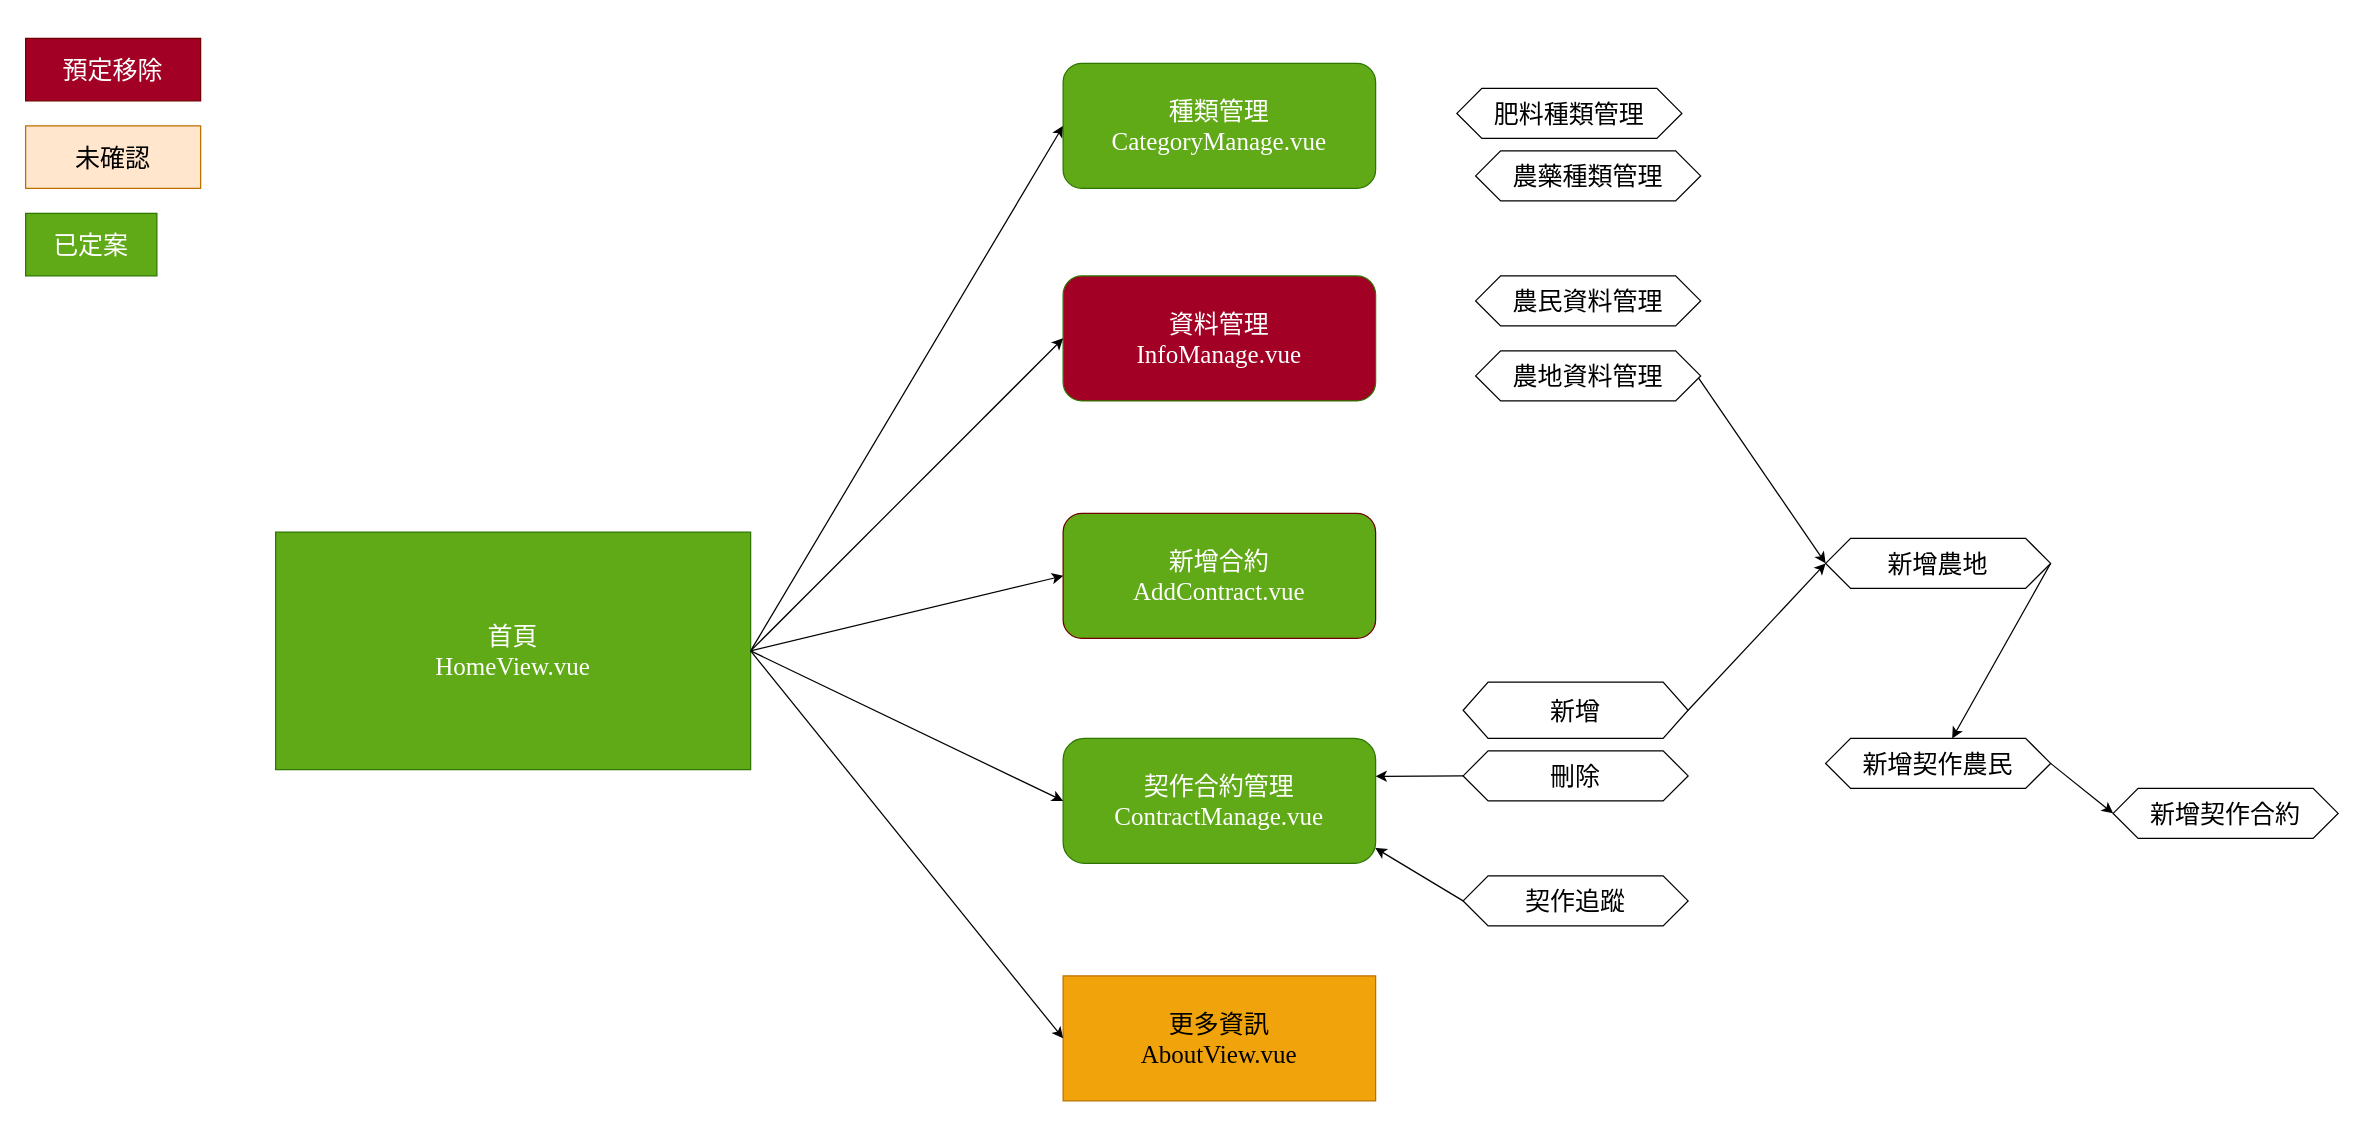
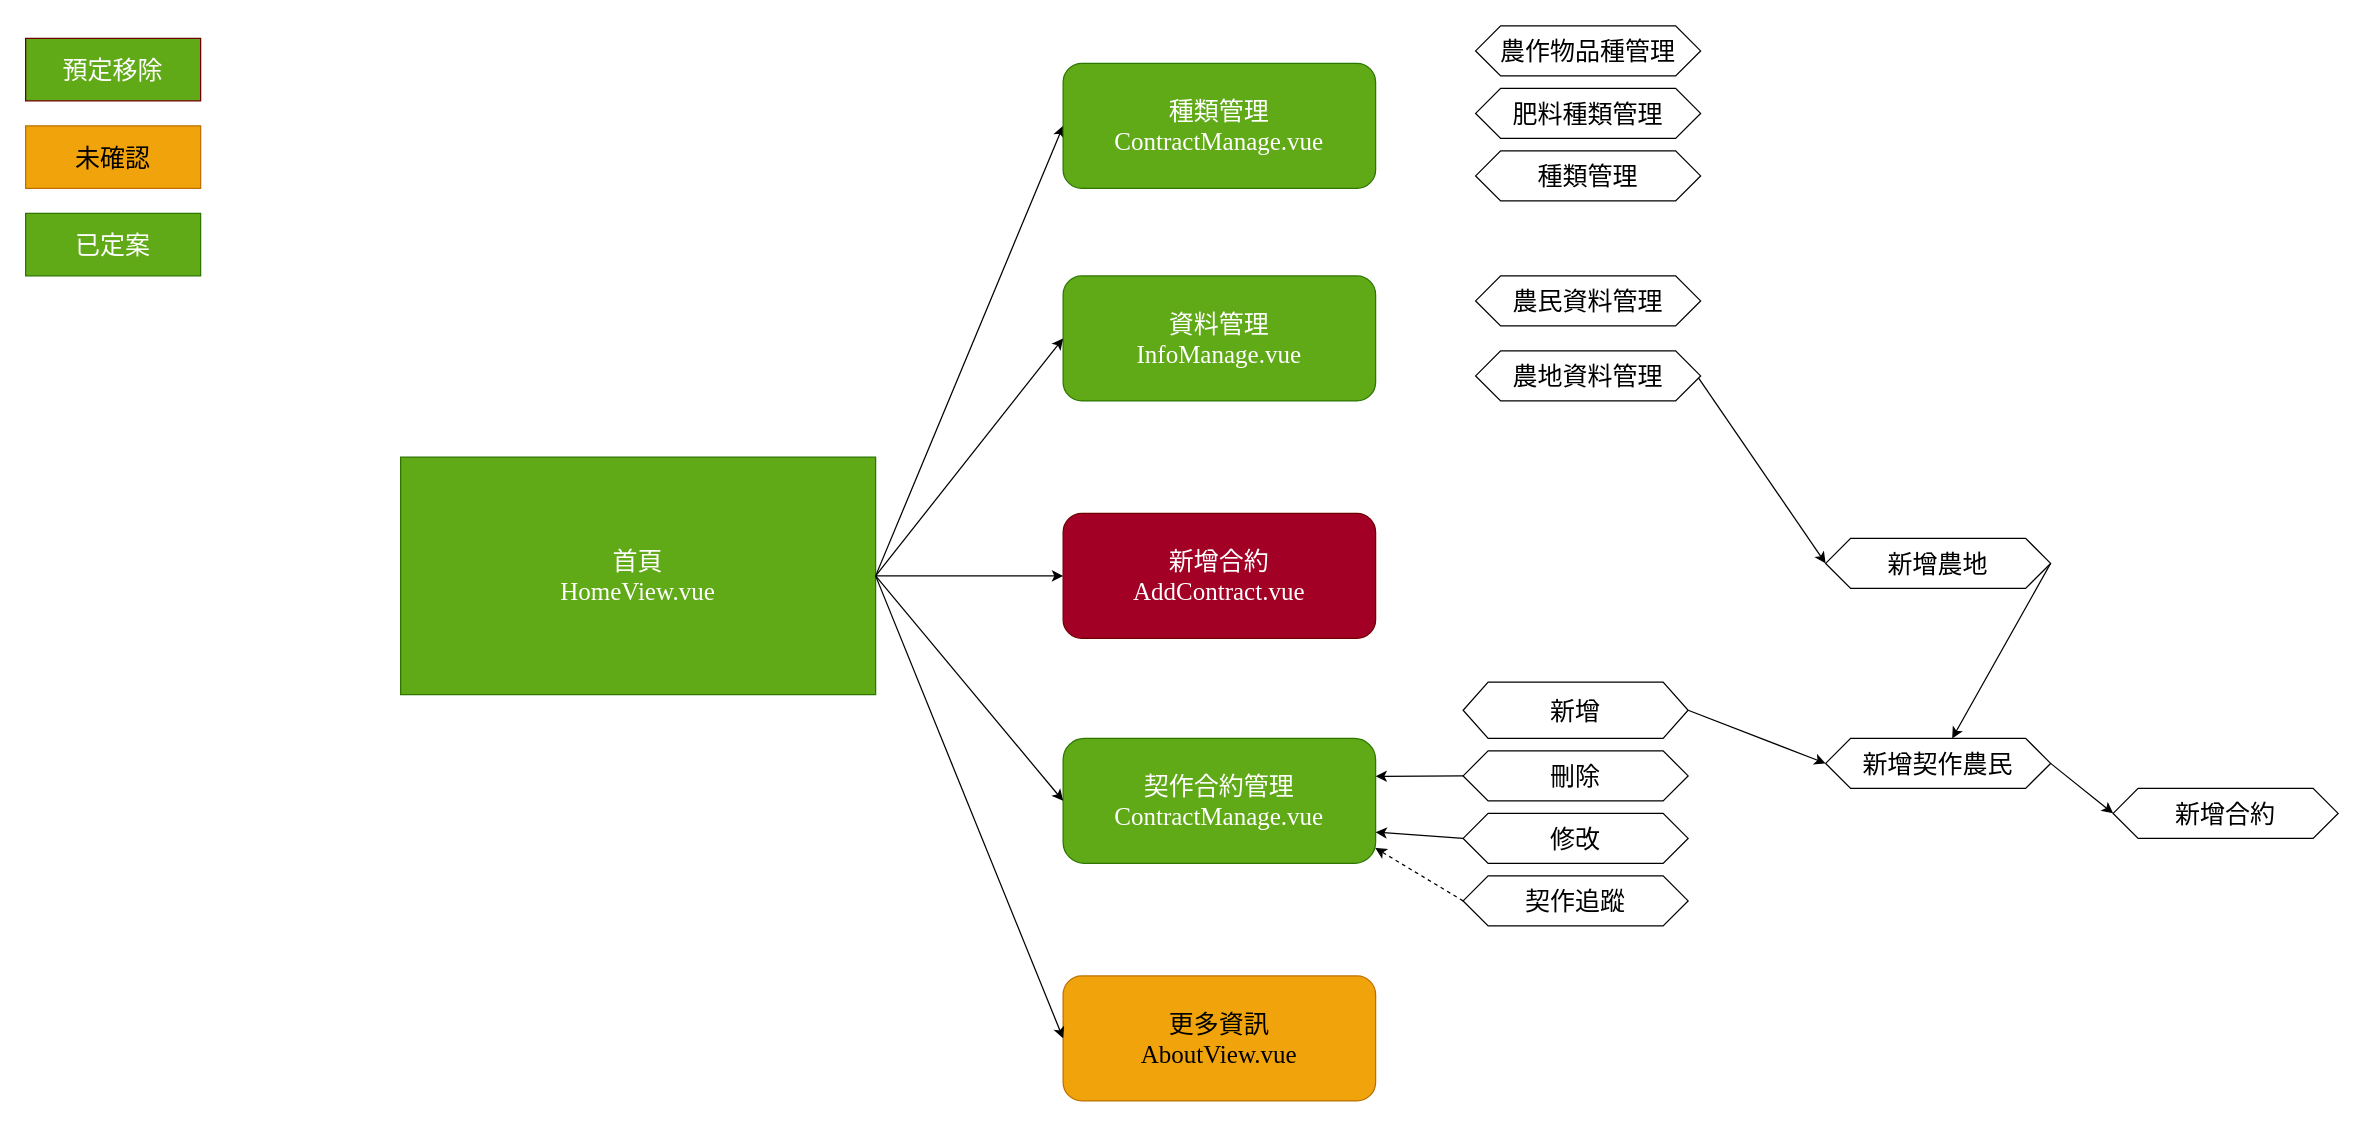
+ <mxCell id="9" value="農作物品種管理" style="shape=hexagon;perimeter=hexagonPerimeter2;whiteSpace=wrap;html=1;fixedSize=1;fontFamily=Georgia;fontSize=20;" parent="1" vertex="1"><mxGeometry x="1180" y="20" width="180" height="40" as="geometry" /></mxCell>
- <mxCell id="33" value="預定移除" style="rounded=1;whiteSpace=wrap;html=1;fontFamily=Georgia;fontSize=20;fillColor=#a20025;fontColor=#ffffff;strokeColor=#6F0000;arcSize=0;" vertex="1" parent="1"><mxGeometry x="20" y="30" width="140" height="50" as="geometry" /></mxCell>
+ <mxCell id="33" value="預定移除" style="rounded=1;whiteSpace=wrap;html=1;fontFamily=Georgia;fontSize=20;fillColor=#60a917;fontColor=#ffffff;strokeColor=#6F0000;arcSize=0;" vertex="1" parent="1"><mxGeometry x="20" y="30" width="140" height="50" as="geometry" /></mxCell>
- <mxCell id="10" value="肥料種類管理" style="shape=hexagon;perimeter=hexagonPerimeter2;whiteSpace=wrap;html=1;fixedSize=1;fontFamily=Georgia;fontSize=20;" parent="1" vertex="1"><mxGeometry x="1165" y="70" width="180" height="40" as="geometry" /></mxCell>
+ <mxCell id="10" value="肥料種類管理" style="shape=hexagon;perimeter=hexagonPerimeter2;whiteSpace=wrap;html=1;fixedSize=1;fontFamily=Georgia;fontSize=20;" parent="1" vertex="1"><mxGeometry x="1180" y="70" width="180" height="40" as="geometry" /></mxCell>
- <mxCell id="4" value="種類管理&lt;br&gt;CategoryManage.vue" style="rounded=1;whiteSpace=wrap;html=1;fontFamily=Georgia;fontSize=20;fillColor=#60a917;fontColor=#ffffff;strokeColor=#2D7600;" parent="1" vertex="1"><mxGeometry x="850" y="50" width="250" height="100" as="geometry" /></mxCell>
+ <mxCell id="4" value="種類管理&lt;br&gt;ContractManage.vue" style="rounded=1;whiteSpace=wrap;html=1;fontFamily=Georgia;fontSize=20;fillColor=#60a917;fontColor=#ffffff;strokeColor=#2D7600;" parent="1" vertex="1"><mxGeometry x="850" y="50" width="250" height="100" as="geometry" /></mxCell>
- <mxCell id="34" value="未確認" style="rounded=1;whiteSpace=wrap;html=1;fontFamily=Georgia;fontSize=20;fillColor=#ffe6cc;fontColor=#000000;strokeColor=#BD7000;arcSize=0;" vertex="1" parent="1"><mxGeometry x="20" y="100" width="140" height="50" as="geometry" /></mxCell>
+ <mxCell id="34" value="未確認" style="rounded=1;whiteSpace=wrap;html=1;fontFamily=Georgia;fontSize=20;fillColor=#f0a30a;fontColor=#000000;strokeColor=#BD7000;arcSize=0;" vertex="1" parent="1"><mxGeometry x="20" y="100" width="140" height="50" as="geometry" /></mxCell>
- <mxCell id="11" value="農藥種類管理" style="shape=hexagon;perimeter=hexagonPerimeter2;whiteSpace=wrap;html=1;fixedSize=1;fontFamily=Georgia;fontSize=20;" parent="1" vertex="1"><mxGeometry x="1180" y="120" width="180" height="40" as="geometry" /></mxCell>
+ <mxCell id="11" value="種類管理" style="shape=hexagon;perimeter=hexagonPerimeter2;whiteSpace=wrap;html=1;fixedSize=1;fontFamily=Georgia;fontSize=20;" parent="1" vertex="1"><mxGeometry x="1180" y="120" width="180" height="40" as="geometry" /></mxCell>
- <mxCell id="35" value="已定案" style="rounded=1;whiteSpace=wrap;html=1;fontFamily=Georgia;fontSize=20;fillColor=#60a917;fontColor=#ffffff;strokeColor=#2D7600;arcSize=0;" vertex="1" parent="1"><mxGeometry x="20" y="170" width="105" height="50" as="geometry" /></mxCell>
+ <mxCell id="35" value="已定案" style="rounded=1;whiteSpace=wrap;html=1;fontFamily=Georgia;fontSize=20;fillColor=#60a917;fontColor=#ffffff;strokeColor=#2D7600;arcSize=0;" vertex="1" parent="1"><mxGeometry x="20" y="170" width="140" height="50" as="geometry" /></mxCell>
- <mxCell id="15" value="資料管理&lt;br&gt;InfoManage.vue" style="rounded=1;whiteSpace=wrap;html=1;fontFamily=Georgia;fontSize=20;fillColor=#a20025;fontColor=#ffffff;strokeColor=#2D7600;" parent="1" vertex="1"><mxGeometry x="850" y="220" width="250" height="100" as="geometry" /></mxCell>
+ <mxCell id="15" value="資料管理&lt;br&gt;InfoManage.vue" style="rounded=1;whiteSpace=wrap;html=1;fontFamily=Georgia;fontSize=20;fillColor=#60a917;fontColor=#ffffff;strokeColor=#2D7600;" parent="1" vertex="1"><mxGeometry x="850" y="220" width="250" height="100" as="geometry" /></mxCell>
- <mxCell id="7" value="新增合約&lt;br&gt;AddContract.vue&lt;br&gt;" style="rounded=1;whiteSpace=wrap;html=1;fontFamily=Georgia;fontSize=20;fillColor=#60a917;fontColor=#ffffff;strokeColor=#6F0000;" parent="1" vertex="1"><mxGeometry x="850" y="410" width="250" height="100" as="geometry" /></mxCell>
+ <mxCell id="7" value="新增合約&lt;br&gt;AddContract.vue&lt;br&gt;" style="rounded=1;whiteSpace=wrap;html=1;fontFamily=Georgia;fontSize=20;fillColor=#a20025;fontColor=#ffffff;strokeColor=#6F0000;" parent="1" vertex="1"><mxGeometry x="850" y="410" width="250" height="100" as="geometry" /></mxCell>
- <mxCell id="27" style="edgeStyle=none;html=1;exitX=1;exitY=0.5;exitDx=0;exitDy=0;entryX=0;entryY=0.5;entryDx=0;entryDy=0;" parent="1" source="28" target="21" edge="1"><mxGeometry relative="1" as="geometry"><mxPoint x="1440" y="380" as="targetPoint" /></mxGeometry></mxCell>
- <mxCell id="3" value="首頁&lt;br&gt;HomeView.vue" style="rounded=0;whiteSpace=wrap;html=1;fontFamily=Georgia;fontSize=20;fillColor=#60a917;fontColor=#ffffff;strokeColor=#2D7600;" parent="1" vertex="1"><mxGeometry x="220" y="425" width="380" height="190" as="geometry" /></mxCell>
+ <mxCell id="3" value="首頁&lt;br&gt;HomeView.vue" style="rounded=0;whiteSpace=wrap;html=1;fontFamily=Georgia;fontSize=20;fillColor=#60a917;fontColor=#ffffff;strokeColor=#2D7600;" parent="1" vertex="1"><mxGeometry x="320" y="365" width="380" height="190" as="geometry" /></mxCell>
+ <mxCell id="6" style="edgeStyle=none;html=1;exitX=1;exitY=0.5;exitDx=0;exitDy=0;entryX=0;entryY=0.5;entryDx=0;entryDy=0;" parent="1" source="28" target="24" edge="1"><mxGeometry relative="1" as="geometry" /></mxCell>
- <mxCell id="22" value="新增契作合約" style="shape=hexagon;perimeter=hexagonPerimeter2;whiteSpace=wrap;html=1;fixedSize=1;fontFamily=Georgia;fontSize=20;" parent="1" vertex="1"><mxGeometry x="1690" y="630" width="180" height="40" as="geometry" /></mxCell>
+ <mxCell id="22" value="新增合約" style="shape=hexagon;perimeter=hexagonPerimeter2;whiteSpace=wrap;html=1;fixedSize=1;fontFamily=Georgia;fontSize=20;" parent="1" vertex="1"><mxGeometry x="1690" y="630" width="180" height="40" as="geometry" /></mxCell>
+ <mxCell id="31" style="edgeStyle=none;html=1;exitX=0;exitY=0.5;exitDx=0;exitDy=0;entryX=1;entryY=0.75;entryDx=0;entryDy=0;" parent="1" source="32" target="8" edge="1"><mxGeometry relative="1" as="geometry" /></mxCell>
+ <mxCell id="32" value="修改" style="shape=hexagon;perimeter=hexagonPerimeter2;whiteSpace=wrap;html=1;fixedSize=1;fontFamily=Georgia;fontSize=20;size=20;" parent="1" vertex="1"><mxGeometry x="1170" y="650" width="180" height="40" as="geometry" /></mxCell>
- <mxCell id="29" style="edgeStyle=none;html=1;exitX=0;exitY=0.5;exitDx=0;exitDy=0;entryX=0.999;entryY=0.877;entryDx=0;entryDy=0;entryPerimeter=0;" parent="1" source="30" target="8" edge="1"><mxGeometry relative="1" as="geometry" /></mxCell>
+ <mxCell id="29" style="edgeStyle=none;html=1;exitX=0;exitY=0.5;exitDx=0;exitDy=0;entryX=0.999;entryY=0.877;entryDx=0;entryDy=0;entryPerimeter=0;dashed=1;" parent="1" source="30" target="8" edge="1"><mxGeometry relative="1" as="geometry" /></mxCell>
- <mxCell id="14" value="更多資訊&lt;br&gt;AboutView.vue" style="whiteSpace=wrap;html=1;fontFamily=Georgia;fontSize=20;fillColor=#f0a30a;fontColor=#000000;strokeColor=#BD7000;rounded=0;" parent="1" vertex="1"><mxGeometry x="850" y="780" width="250" height="100" as="geometry" /></mxCell>
+ <mxCell id="14" value="更多資訊&lt;br&gt;AboutView.vue" style="rounded=1;whiteSpace=wrap;html=1;fontFamily=Georgia;fontSize=20;fillColor=#f0a30a;fontColor=#000000;strokeColor=#BD7000;" parent="1" vertex="1"><mxGeometry x="850" y="780" width="250" height="100" as="geometry" /></mxCell>
